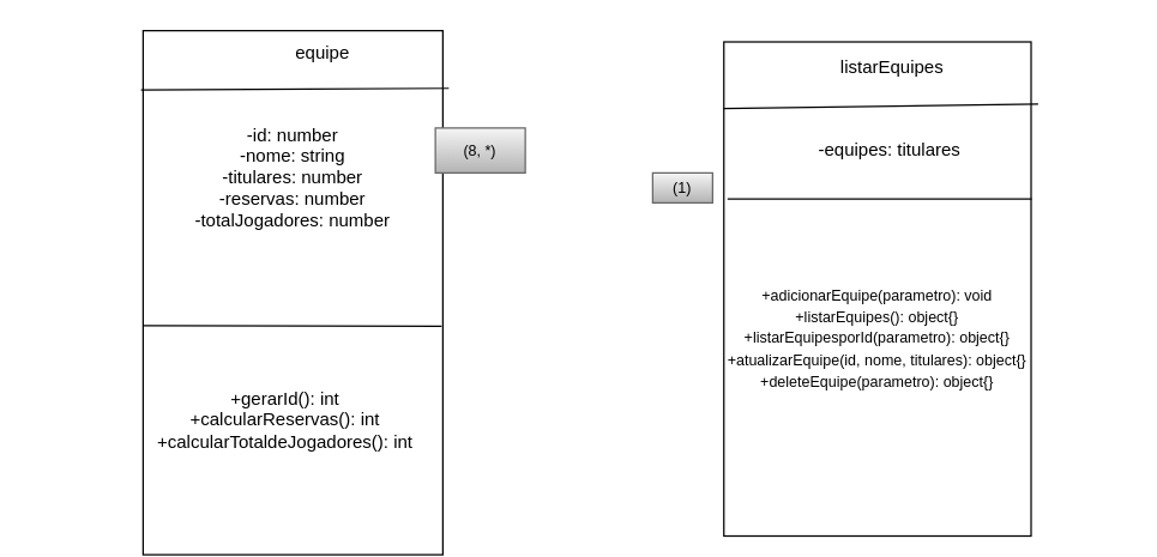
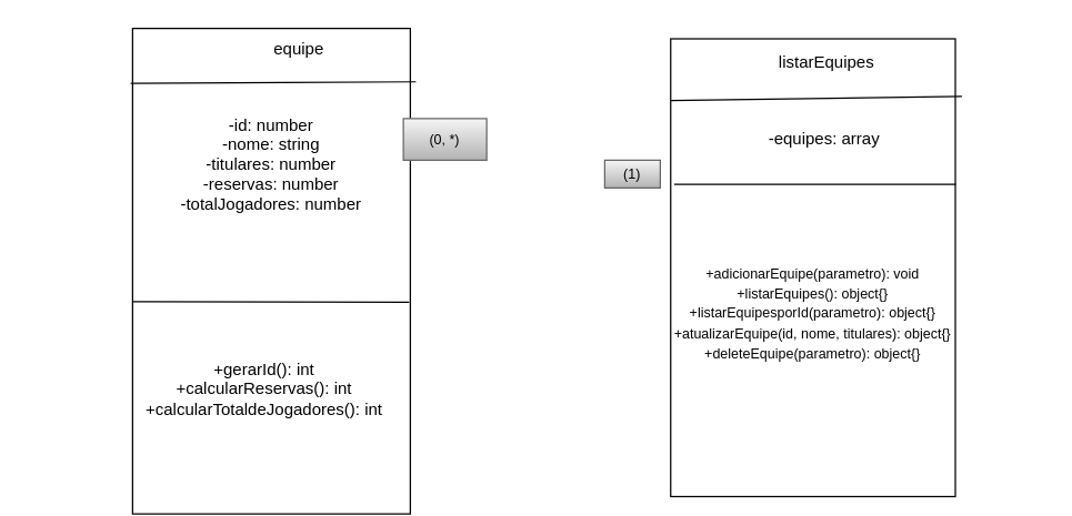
- <mxCell id="15" value="(8, *)" style="text;html=1;strokeColor=#666666;fillColor=#f5f5f5;align=center;verticalAlign=middle;whiteSpace=wrap;rounded=0;fontSize=10;gradientColor=#b3b3b3;" vertex="1" parent="1"><mxGeometry x="290" y="85" width="60" height="30" as="geometry" /></mxCell>
+ <mxCell id="15" value="(0, *)" style="text;html=1;strokeColor=#666666;fillColor=#f5f5f5;align=center;verticalAlign=middle;whiteSpace=wrap;rounded=0;fontSize=10;gradientColor=#b3b3b3;" vertex="1" parent="1"><mxGeometry x="290" y="85" width="60" height="30" as="geometry" /></mxCell>
- <mxCell id="12" value="-equipes: titulares&amp;nbsp;" style="text;html=1;strokeColor=none;fillColor=none;align=center;verticalAlign=middle;whiteSpace=wrap;rounded=0;" vertex="1" parent="1"><mxGeometry x="520" y="40" width="150" height="120" as="geometry" /></mxCell>
+ <mxCell id="12" value="-equipes: array&amp;nbsp;" style="text;html=1;strokeColor=none;fillColor=none;align=center;verticalAlign=middle;whiteSpace=wrap;rounded=0;" vertex="1" parent="1"><mxGeometry x="520" y="40" width="150" height="120" as="geometry" /></mxCell>
